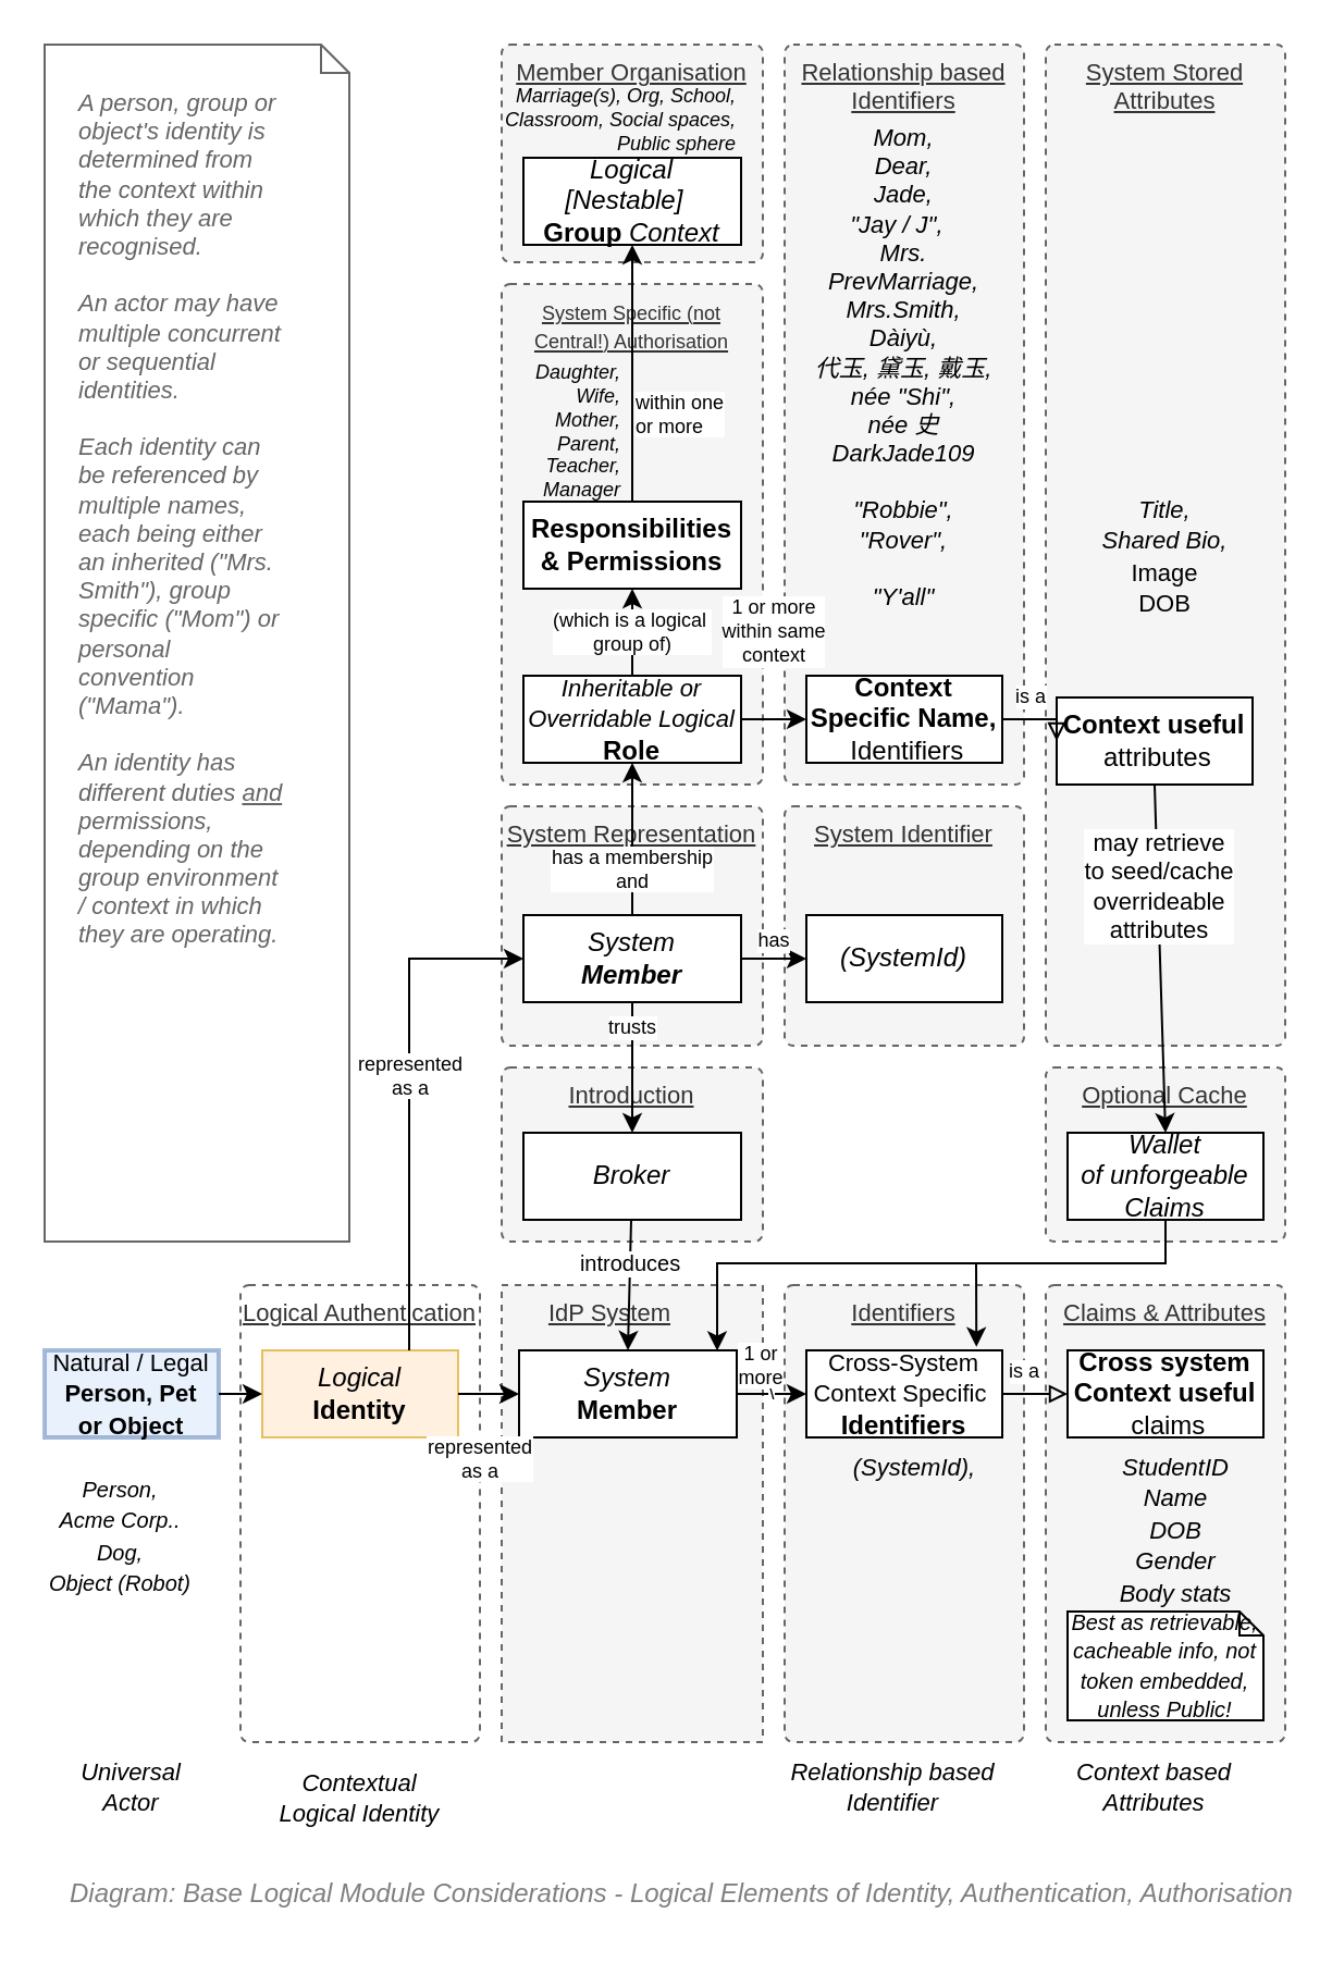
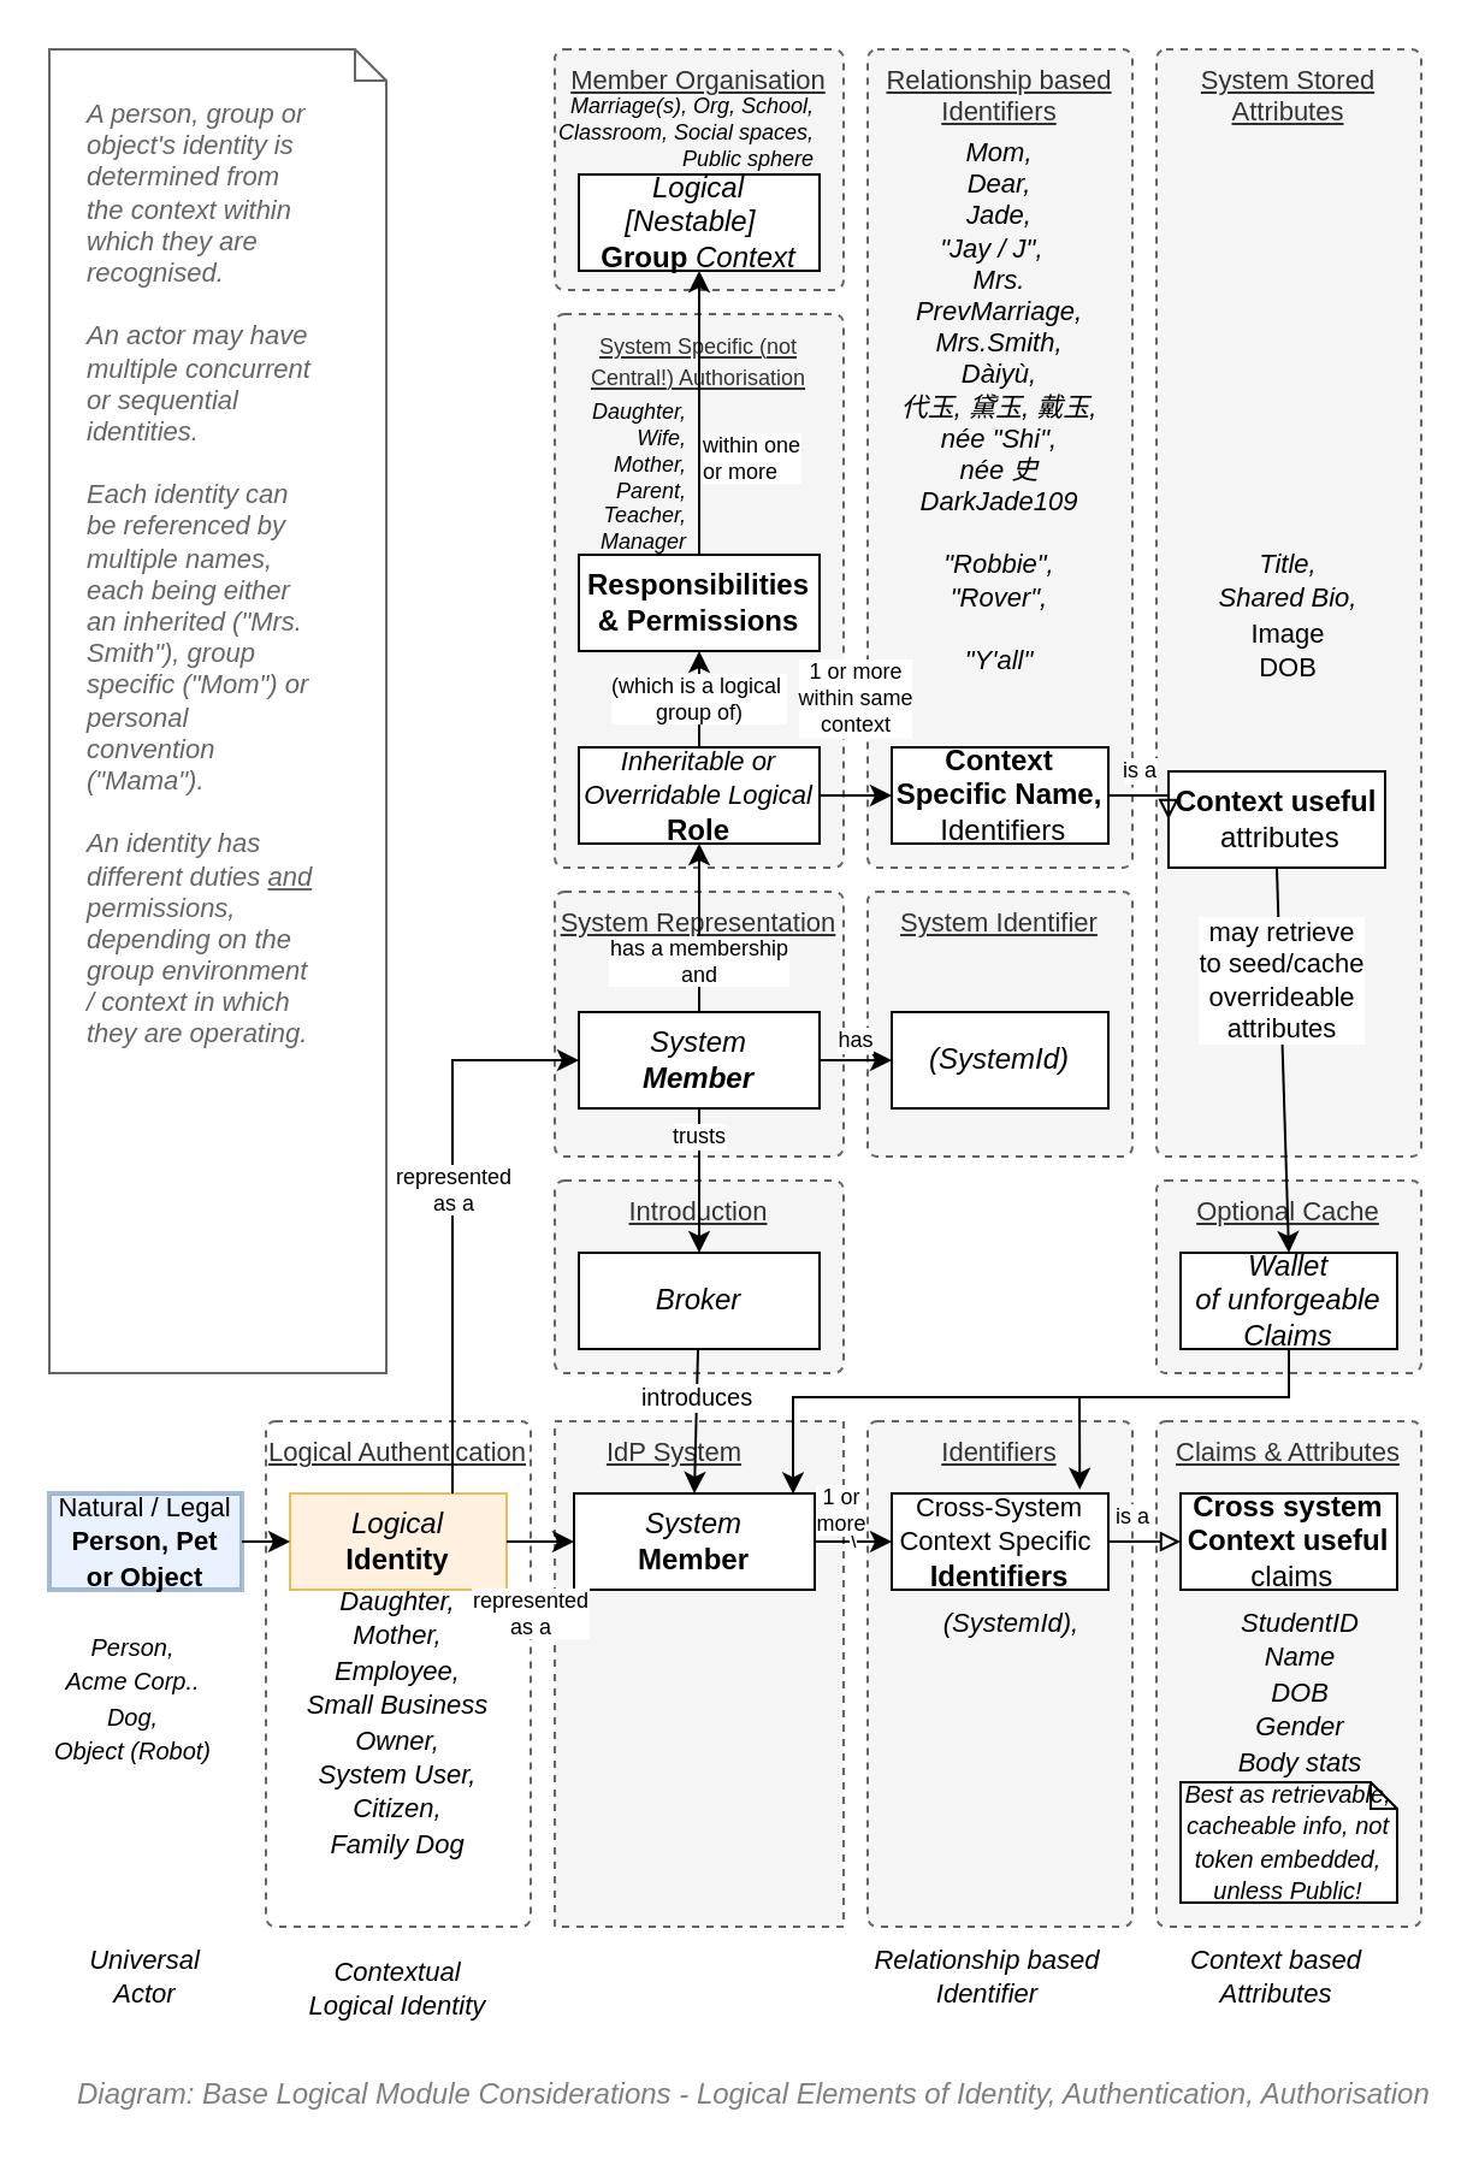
+ <mxCell id="26" value="&lt;font style=&quot;font-size: 11px&quot;&gt;Daughter,&lt;br&gt;Mother,&lt;br&gt;Employee,&lt;br&gt;Small Business Owner,&lt;br&gt;System User,&lt;br&gt;Citizen,&lt;br&gt;Family Dog&lt;br&gt;&lt;/font&gt;" style="rounded=0;whiteSpace=wrap;html=1;strokeColor=none;fillColor=none;verticalAlign=middle;fontStyle=2" parent="25" vertex="1"><mxGeometry x="10" y="70" width="90" height="110" as="geometry" /></mxCell>
